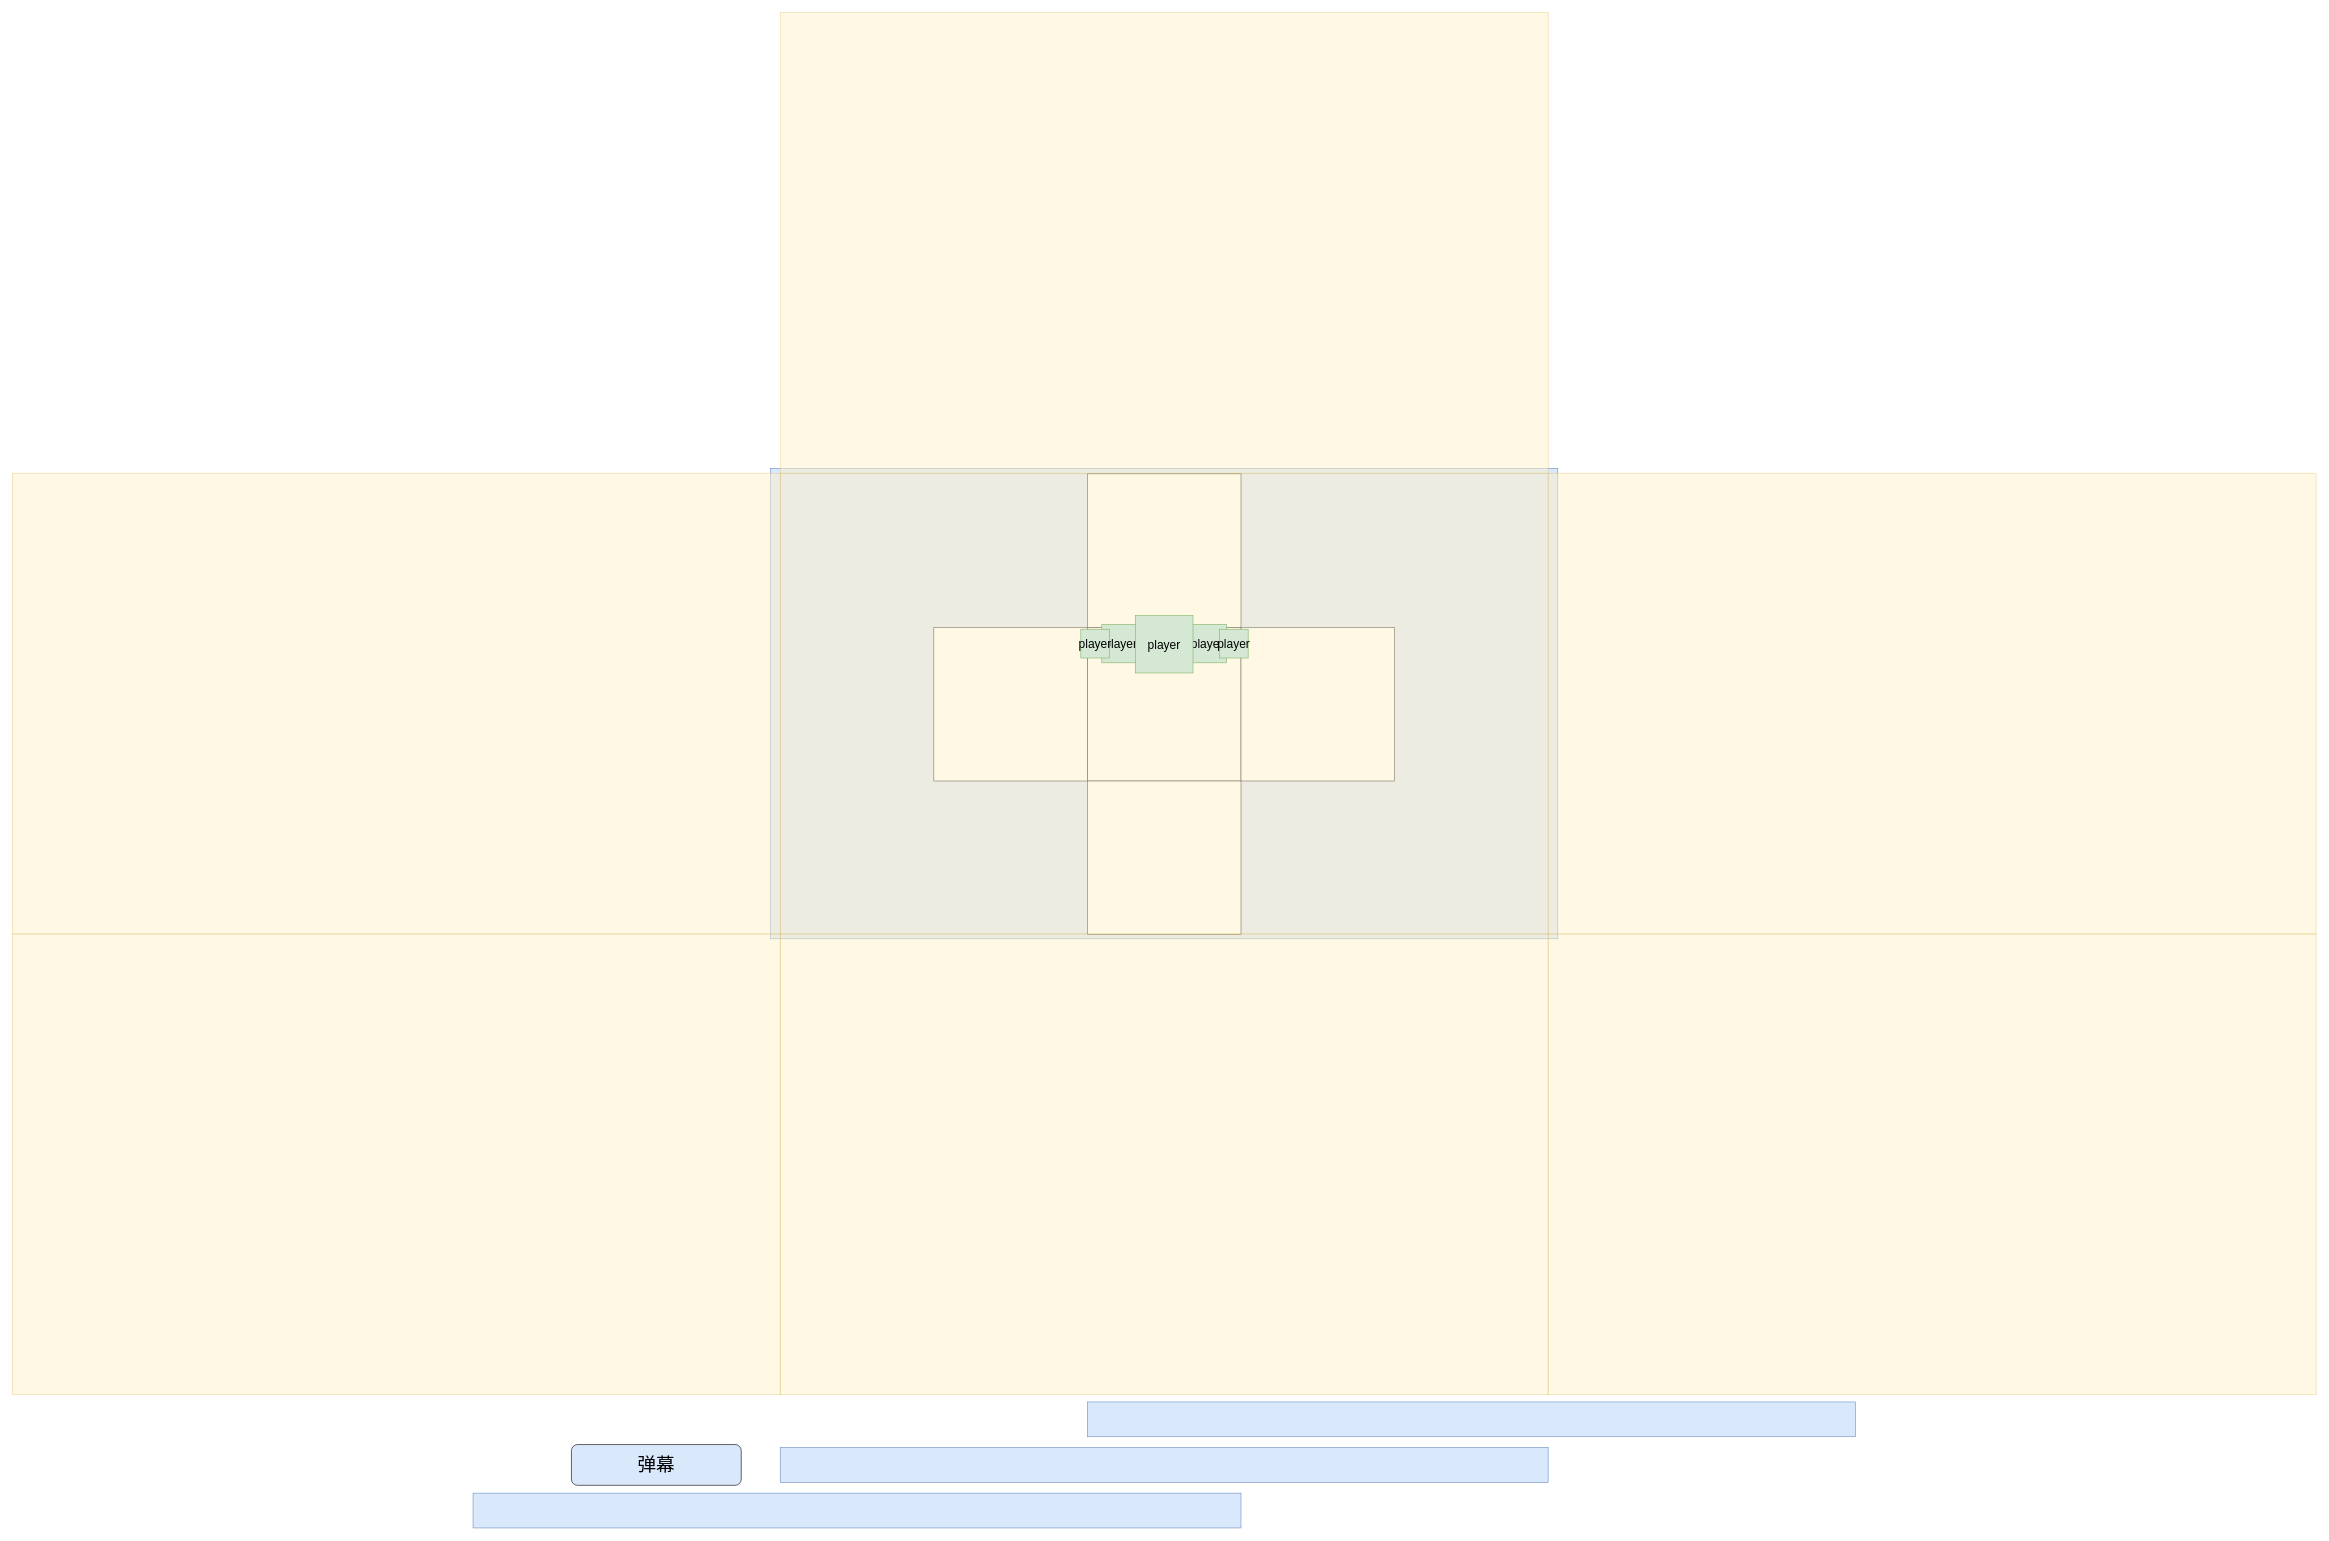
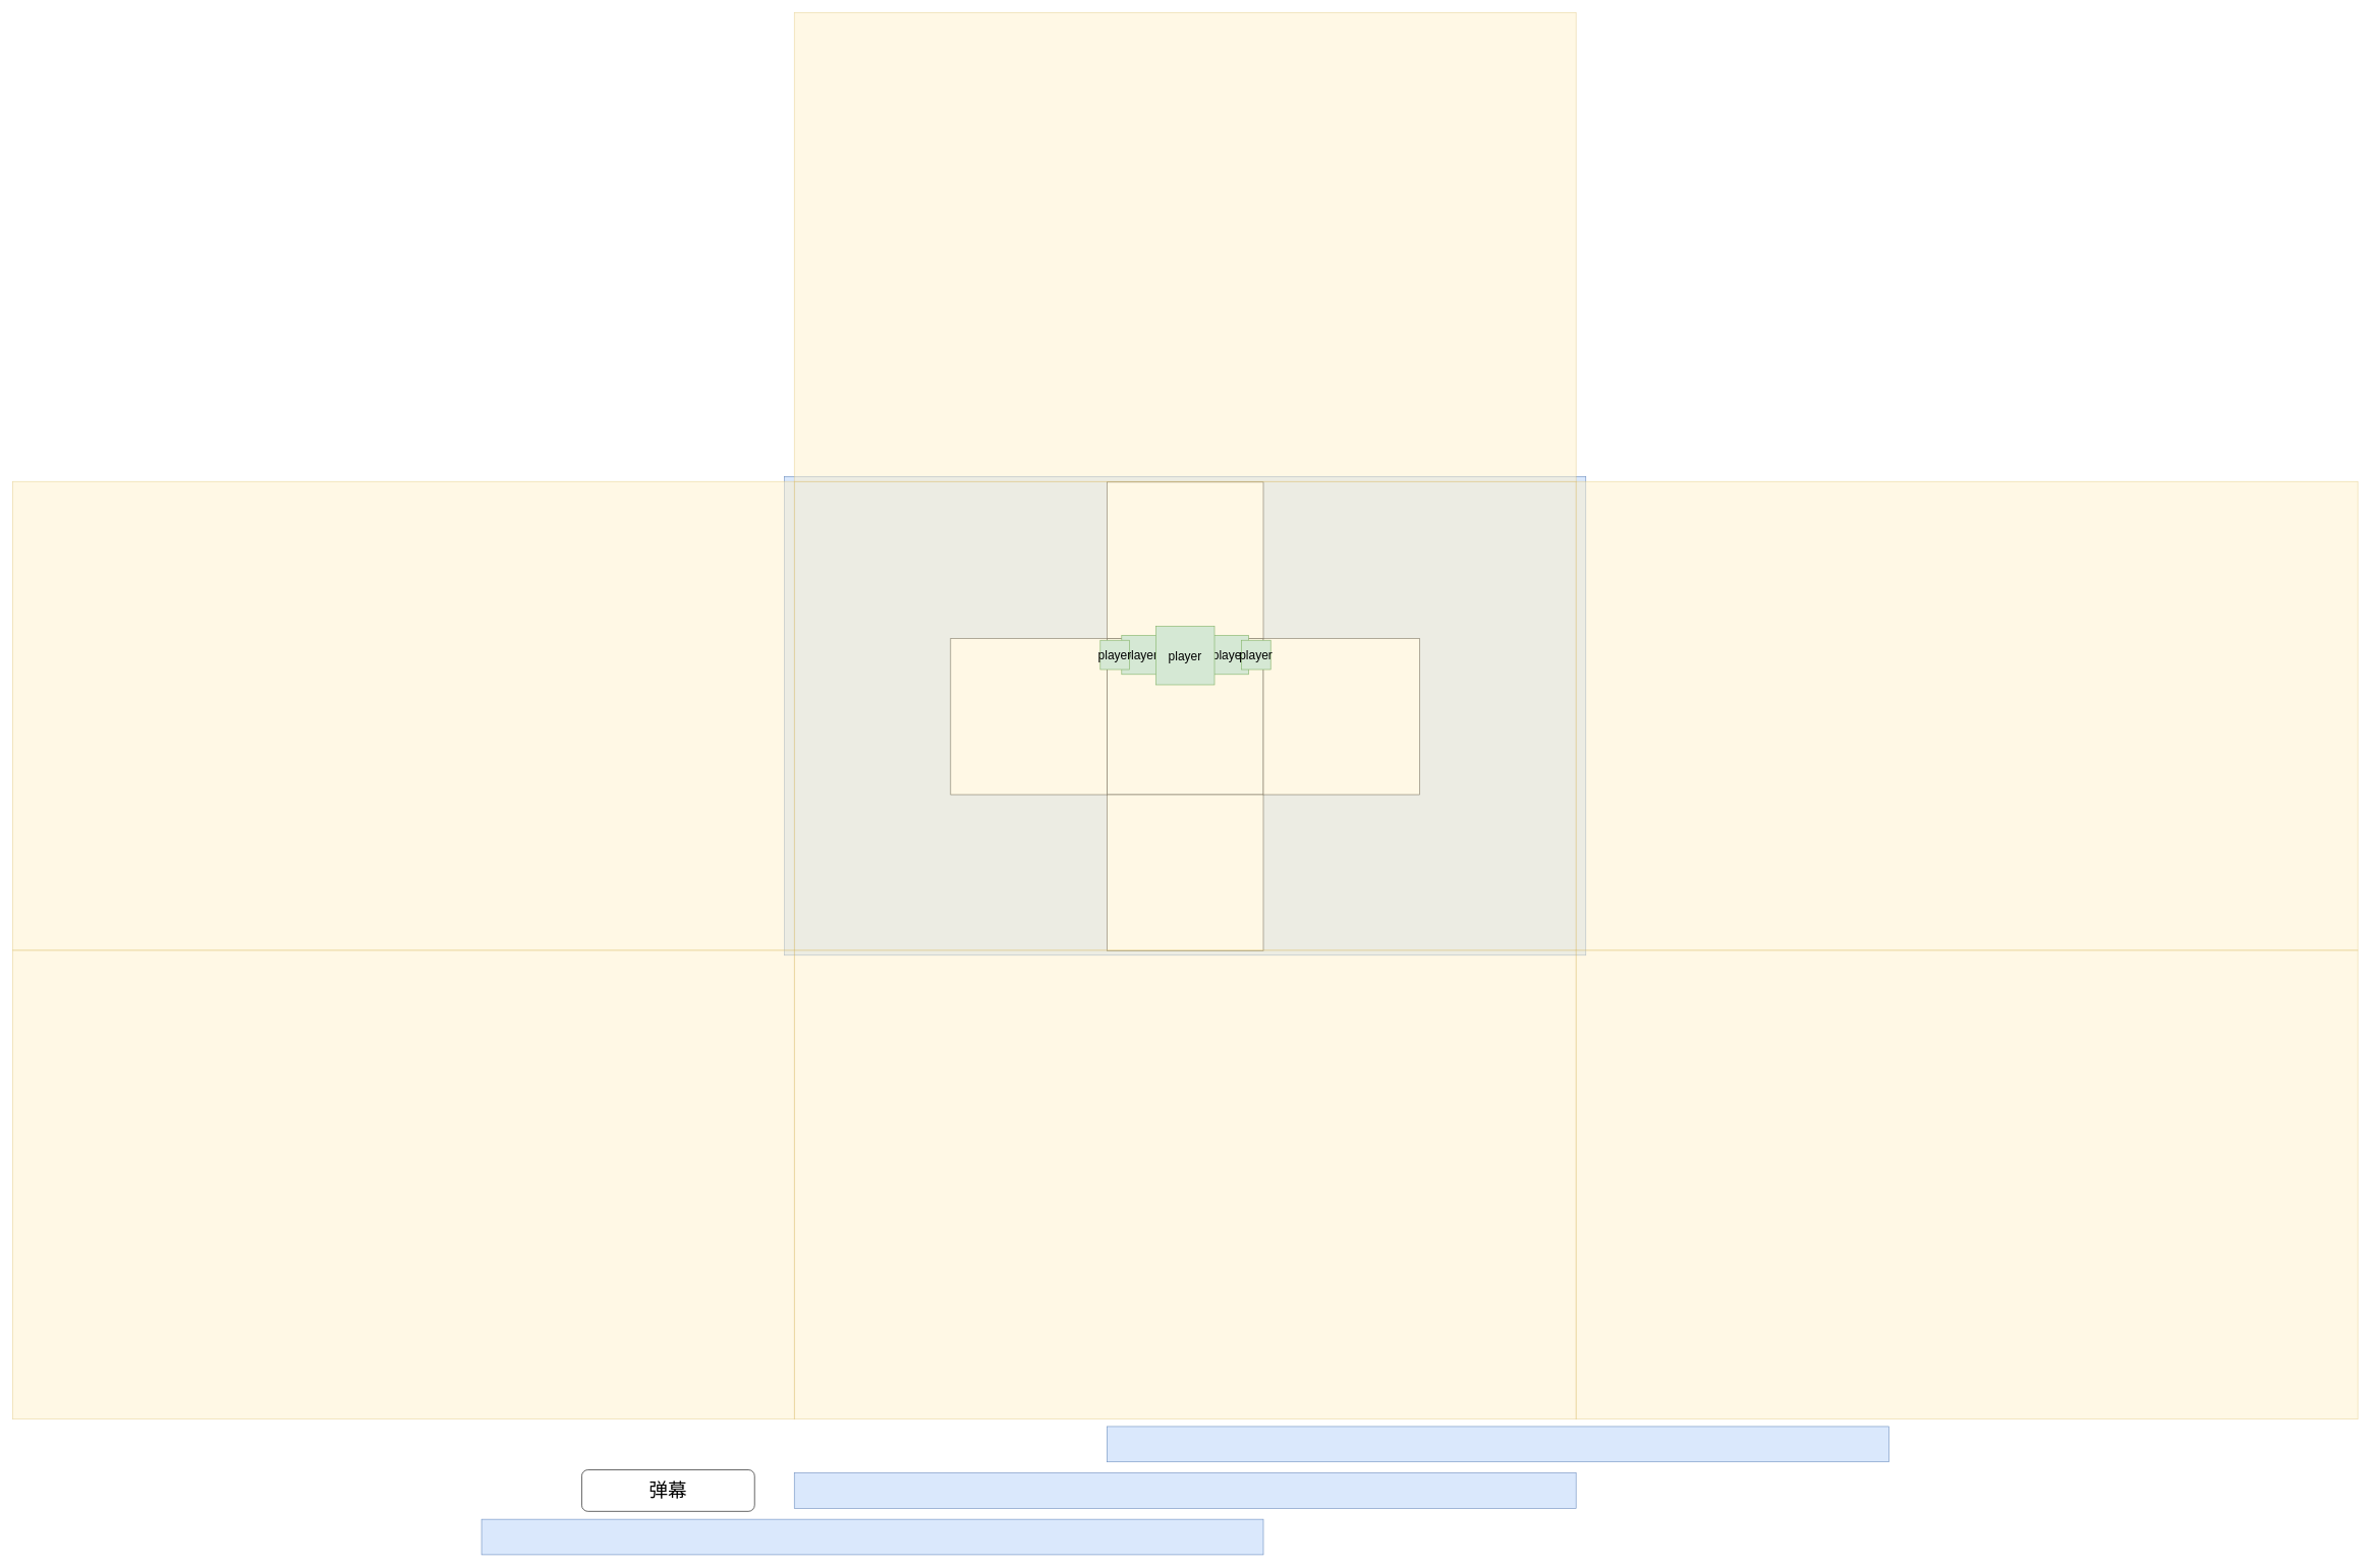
- <mxCell id="19" value="&lt;font style=&quot;font-size: 31px;&quot;&gt;弹幕&lt;/font&gt;" style="rounded=1;whiteSpace=wrap;html=1;fontSize=20;fillColor=#dae8fc;" parent="1" vertex="1"><mxGeometry x="952" y="2407" width="283" height="68" as="geometry" /></mxCell>
+ <mxCell id="19" value="&lt;font style=&quot;font-size: 31px;&quot;&gt;弹幕&lt;/font&gt;" style="rounded=1;whiteSpace=wrap;html=1;fontSize=20;" parent="1" vertex="1"><mxGeometry x="952" y="2407" width="283" height="68" as="geometry" /></mxCell>
